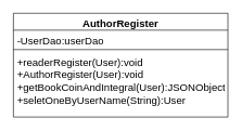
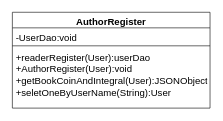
- <mxCell id="3" value="-UserDao:userDao" style="text;strokeColor=none;fillColor=none;align=left;verticalAlign=top;spacingLeft=4;spacingRight=4;overflow=hidden;rotatable=0;points=[[0,0.5],[1,0.5]];portConstraint=eastwest;whiteSpace=wrap;html=1;fontSize=16;" vertex="1" parent="2"><mxGeometry y="26" width="330" height="26" as="geometry" /></mxCell>
+ <mxCell id="3" value="-UserDao:void" style="text;strokeColor=none;fillColor=none;align=left;verticalAlign=top;spacingLeft=4;spacingRight=4;overflow=hidden;rotatable=0;points=[[0,0.5],[1,0.5]];portConstraint=eastwest;whiteSpace=wrap;html=1;fontSize=16;" vertex="1" parent="2"><mxGeometry y="26" width="330" height="26" as="geometry" /></mxCell>
- <mxCell id="5" value="+readerRegister(User):void&lt;br&gt;+AuthorRegister(User):void&lt;br&gt;+getBookCoinAndIntegral(User):JSONObject&lt;br&gt;+seletOneByUserName(String):User" style="text;strokeColor=none;fillColor=none;align=left;verticalAlign=top;spacingLeft=4;spacingRight=4;overflow=hidden;rotatable=0;points=[[0,0.5],[1,0.5]];portConstraint=eastwest;whiteSpace=wrap;html=1;fontSize=16;" vertex="1" parent="2"><mxGeometry y="60" width="330" height="100" as="geometry" /></mxCell>
+ <mxCell id="5" value="+readerRegister(User):userDao&lt;br&gt;+AuthorRegister(User):void&lt;br&gt;+getBookCoinAndIntegral(User):JSONObject&lt;br&gt;+seletOneByUserName(String):User" style="text;strokeColor=none;fillColor=none;align=left;verticalAlign=top;spacingLeft=4;spacingRight=4;overflow=hidden;rotatable=0;points=[[0,0.5],[1,0.5]];portConstraint=eastwest;whiteSpace=wrap;html=1;fontSize=16;" vertex="1" parent="2"><mxGeometry y="60" width="330" height="100" as="geometry" /></mxCell>
